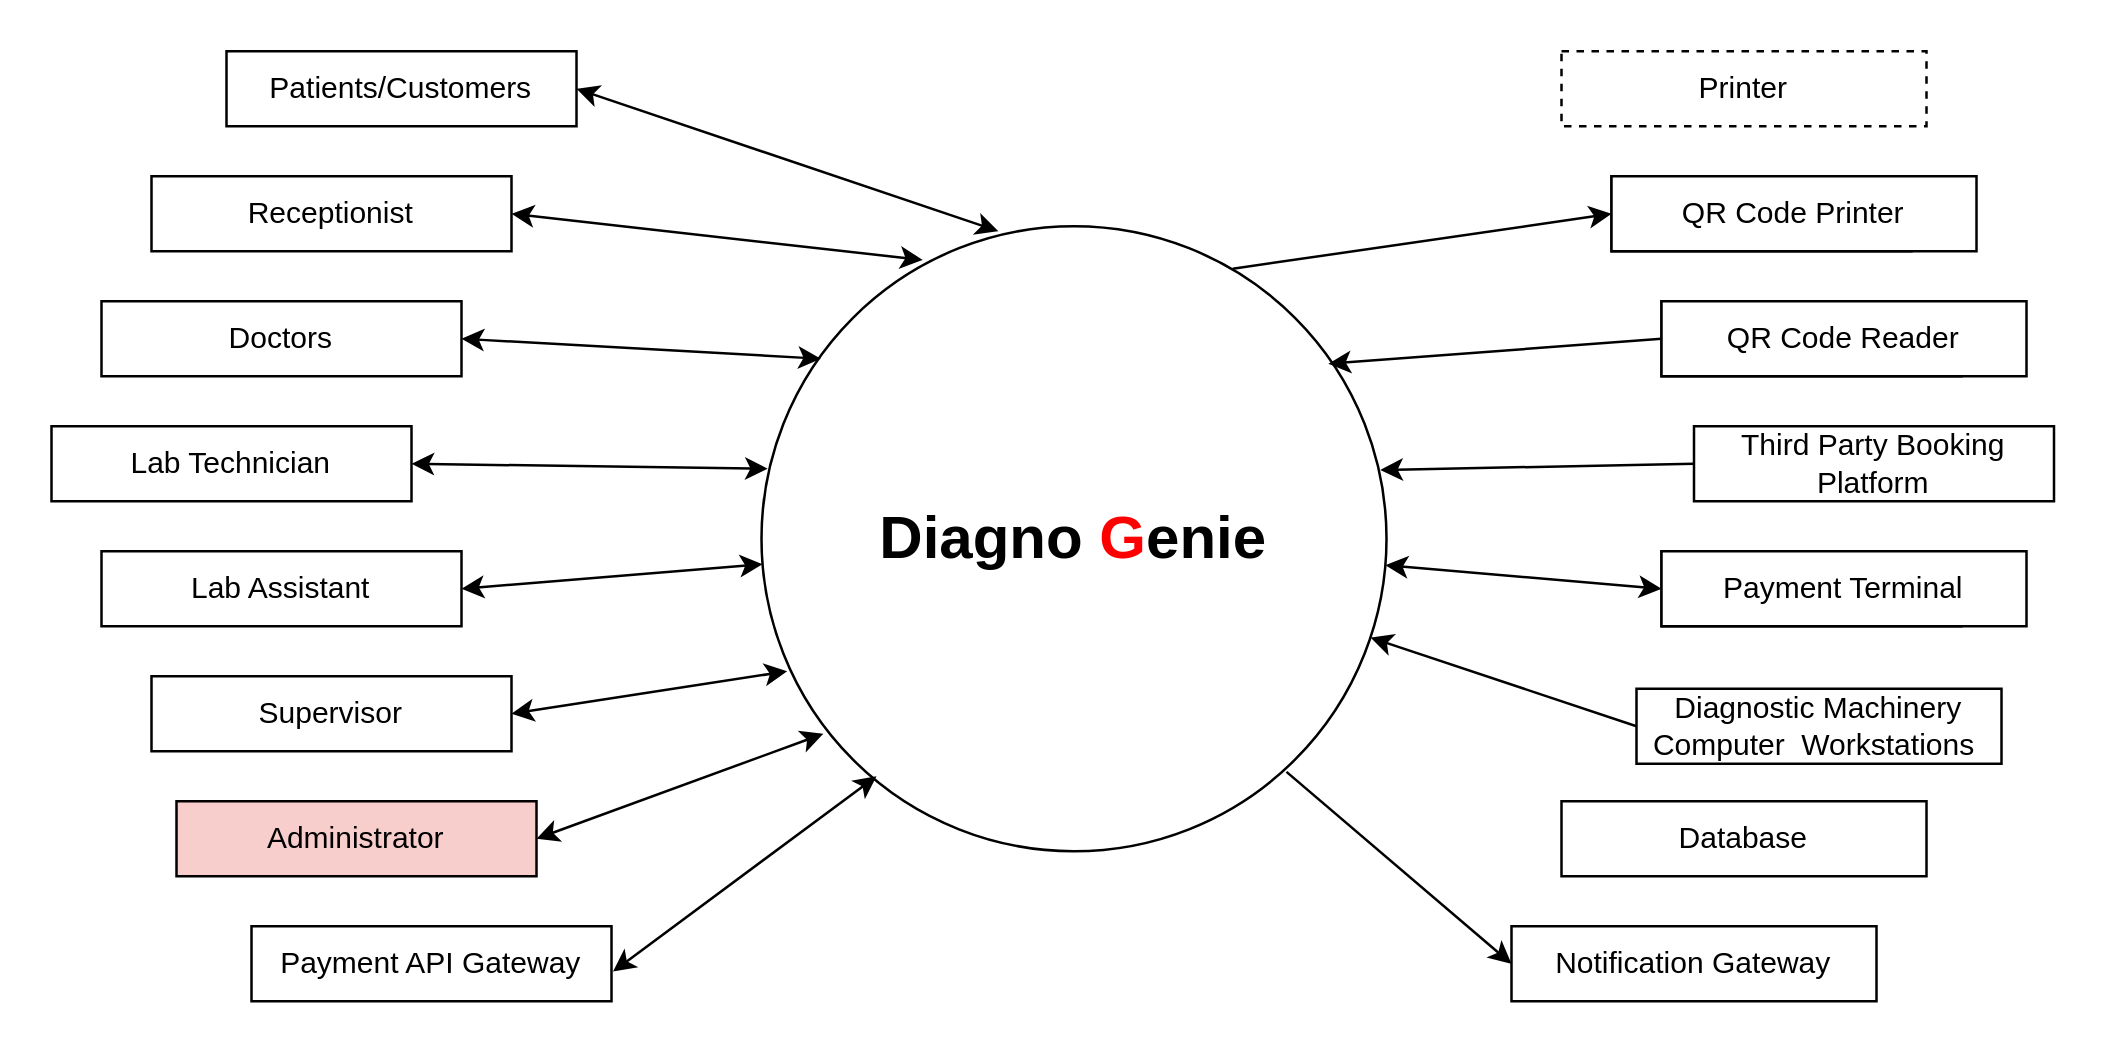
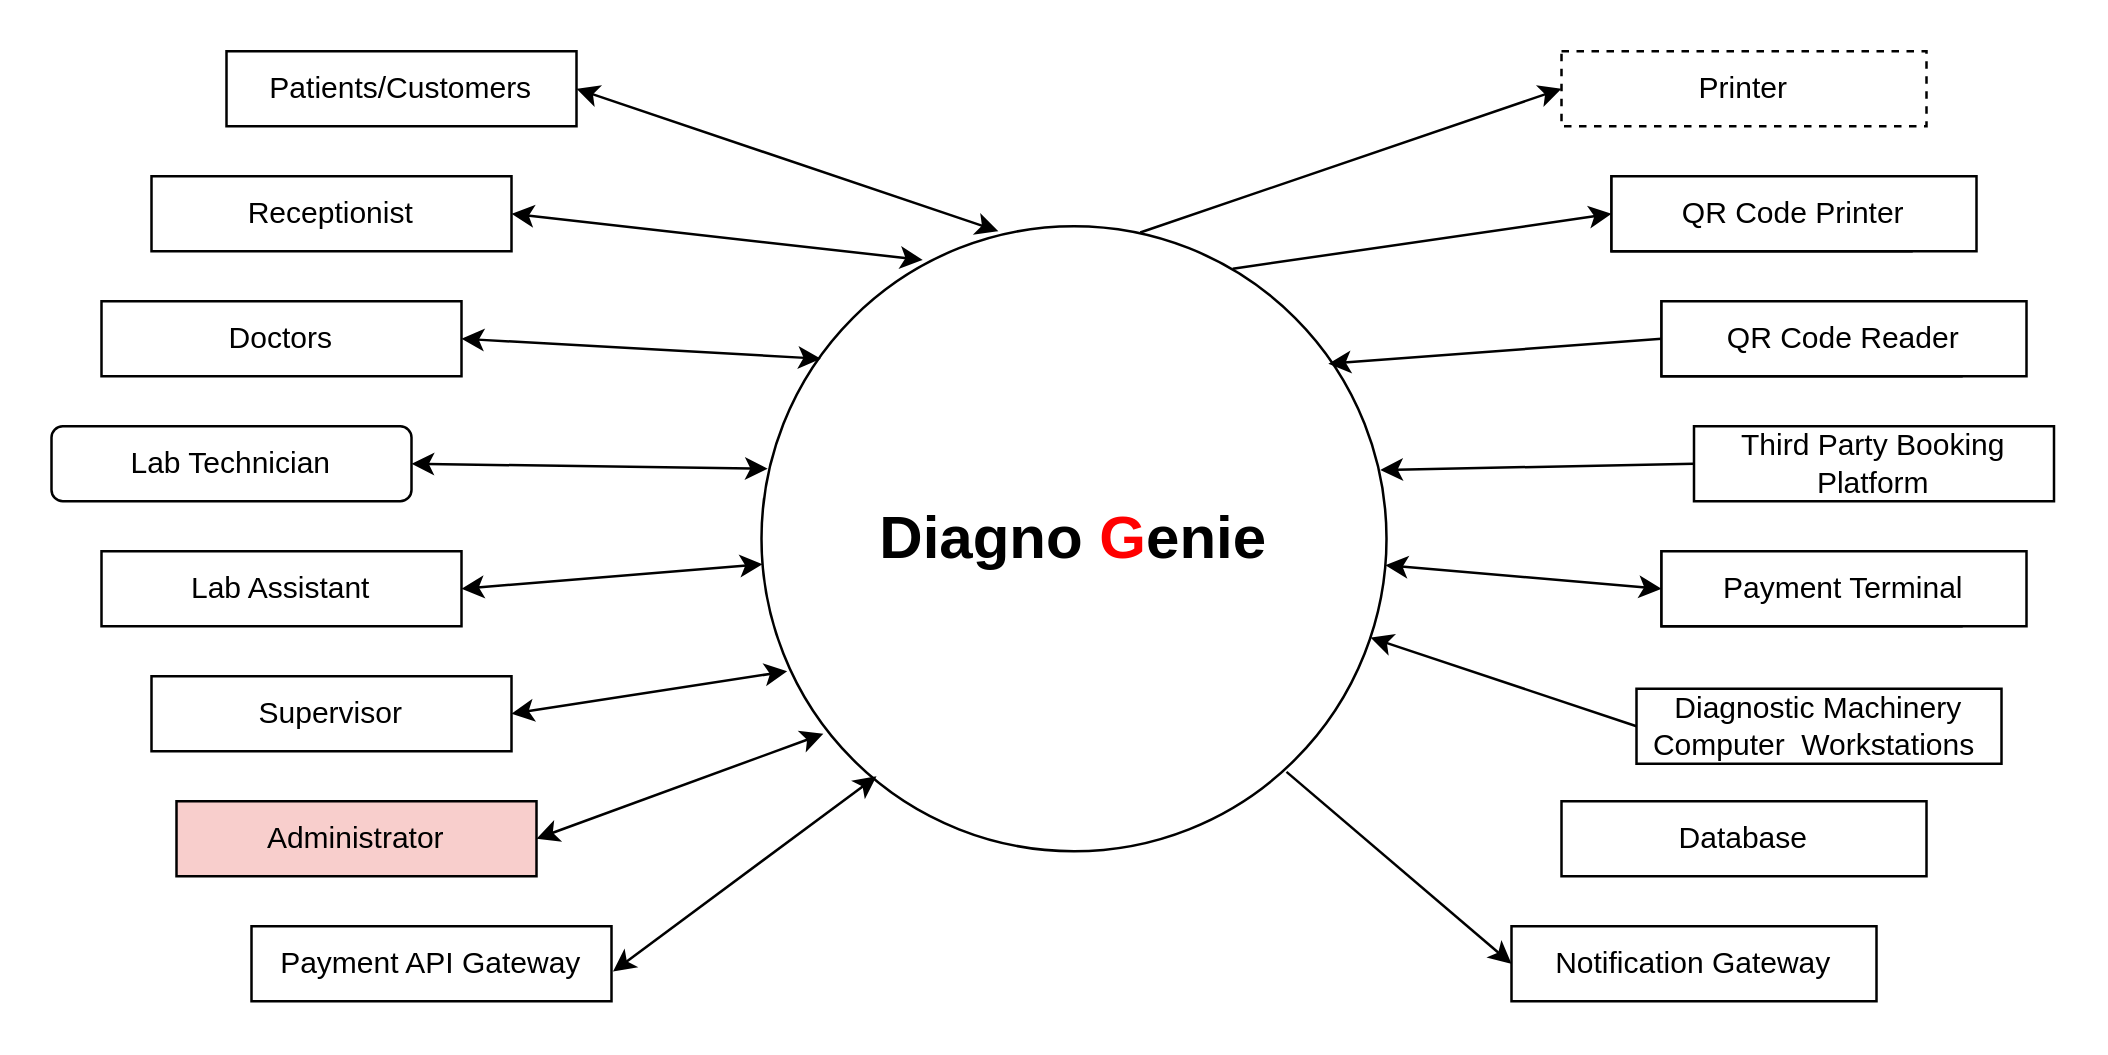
+ <mxCell id="25" value="" style="endArrow=classic;html=1;rounded=0;exitX=0.606;exitY=0.01;exitDx=0;exitDy=0;entryX=0;entryY=0.5;entryDx=0;entryDy=0;exitPerimeter=0;" parent="1" source="2" target="31" edge="1"><mxGeometry width="50" height="50" relative="1" as="geometry"><mxPoint x="480" y="110" as="sourcePoint" /><mxPoint x="630" y="35" as="targetPoint" /></mxGeometry></mxCell>
- <mxCell id="4" value="Lab Technician" style="rounded=0;whiteSpace=wrap;html=1;" parent="1" vertex="1"><mxGeometry x="20" y="170" width="144" height="30" as="geometry" /></mxCell>
+ <mxCell id="4" value="Lab Technician" style="whiteSpace=wrap;html=1;rounded=1;" parent="1" vertex="1"><mxGeometry x="20" y="170" width="144" height="30" as="geometry" /></mxCell>
